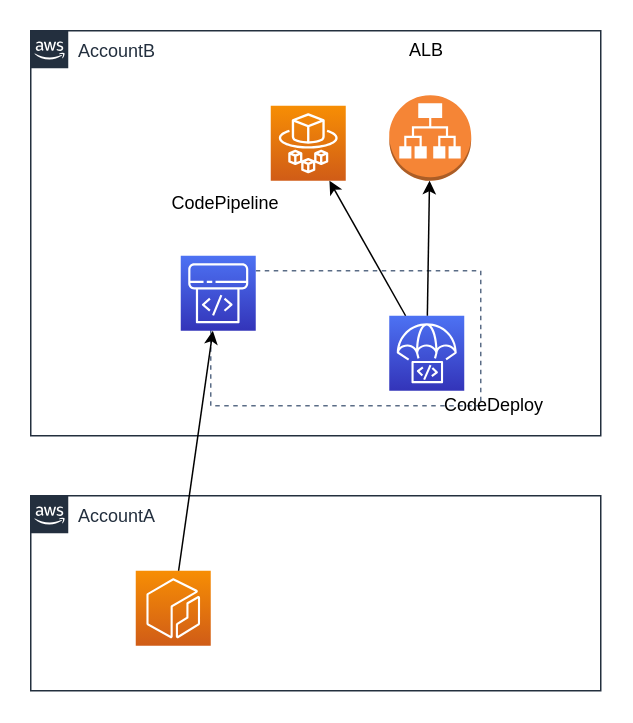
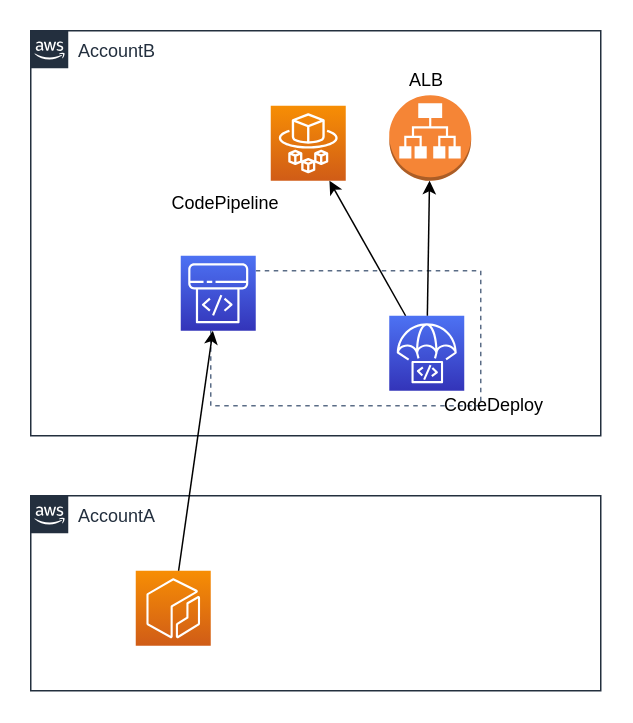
- <mxCell id="16" value="ALB" style="text;html=1;strokeColor=none;fillColor=none;align=center;verticalAlign=middle;whiteSpace=wrap;rounded=0;" vertex="1" parent="1"><mxGeometry x="264" y="23" width="40" height="20" as="geometry" /></mxCell>
+ <mxCell id="16" value="ALB" style="text;html=1;strokeColor=none;fillColor=none;align=center;verticalAlign=middle;whiteSpace=wrap;rounded=0;" vertex="1" parent="1"><mxGeometry x="264" y="43" width="40" height="20" as="geometry" /></mxCell>
